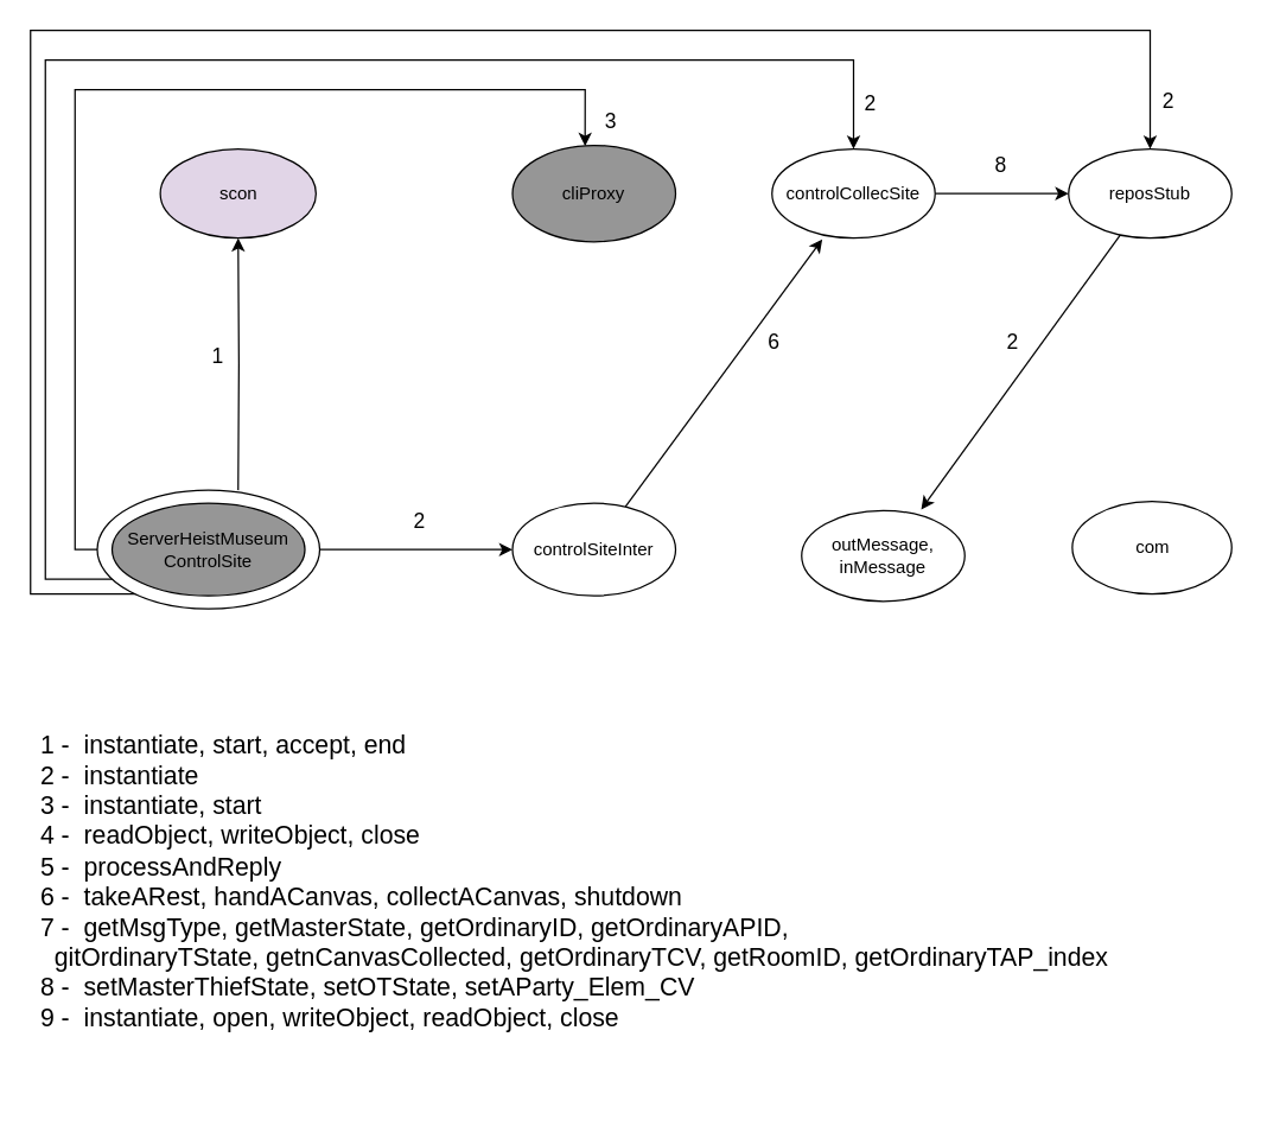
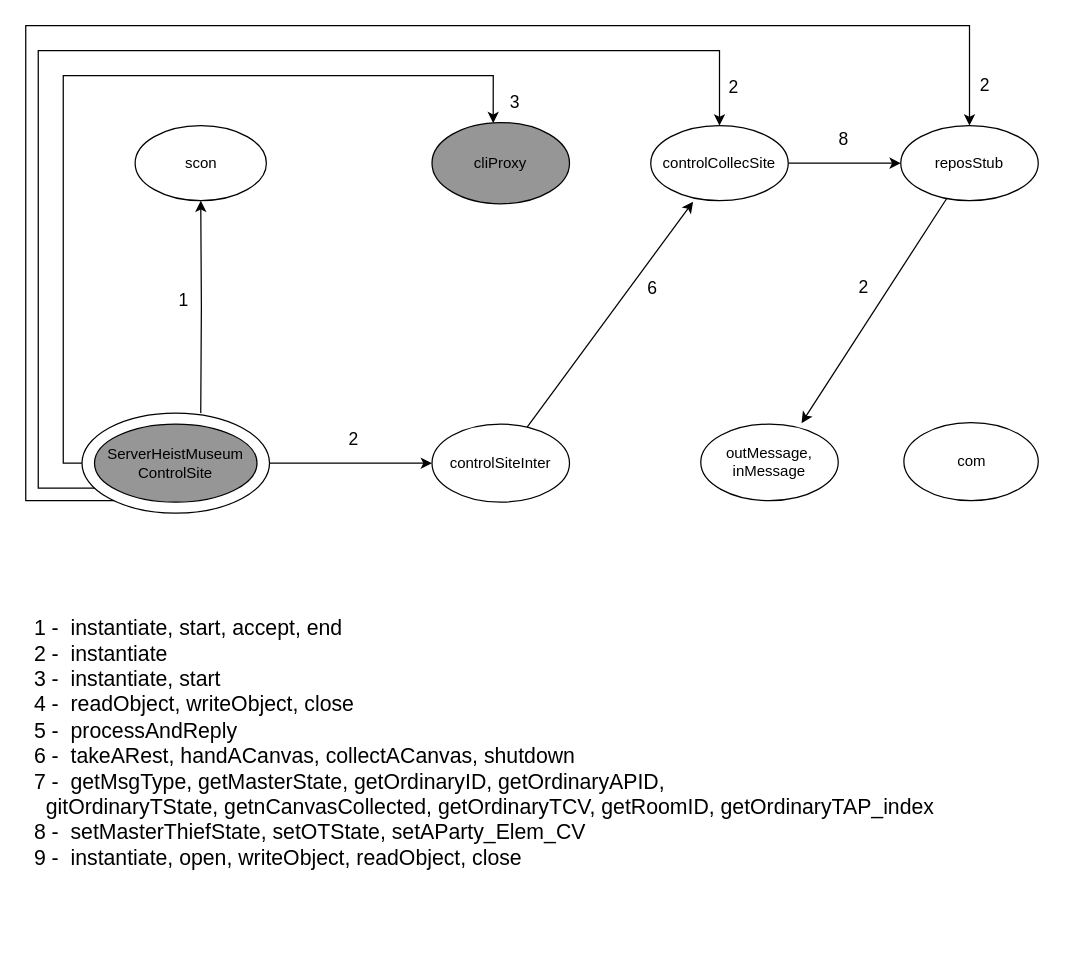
- <mxCell id="12" value="scon" style="ellipse;whiteSpace=wrap;html=1;shadow=0;labelBackgroundColor=none;fillStyle=auto;fontFamily=Helvetica;fontSize=12;gradientDirection=north;fillColor=#e1d5e7;" parent="1" vertex="1"><mxGeometry x="107.5" y="100" width="105" height="60" as="geometry" /></mxCell>
+ <mxCell id="12" value="scon" style="ellipse;whiteSpace=wrap;html=1;shadow=0;labelBackgroundColor=none;fillStyle=auto;fontFamily=Helvetica;fontSize=12;gradientDirection=north;" parent="1" vertex="1"><mxGeometry x="107.5" y="100" width="105" height="60" as="geometry" /></mxCell>
- <mxCell id="20" value="outMessage, inMessage" style="ellipse;whiteSpace=wrap;html=1;shadow=0;labelBackgroundColor=none;fillStyle=auto;fontFamily=Helvetica;fontSize=12;gradientDirection=north;" parent="1" vertex="1"><mxGeometry x="540" y="343.75" width="110" height="61.25" as="geometry" /></mxCell>
+ <mxCell id="20" value="outMessage, inMessage" style="ellipse;whiteSpace=wrap;html=1;shadow=0;labelBackgroundColor=none;fillStyle=auto;fontFamily=Helvetica;fontSize=12;gradientDirection=north;" parent="1" vertex="1"><mxGeometry x="560" y="338.75" width="110" height="61.25" as="geometry" /></mxCell>
